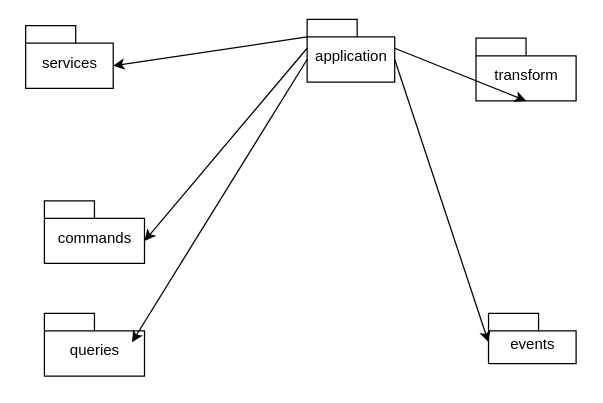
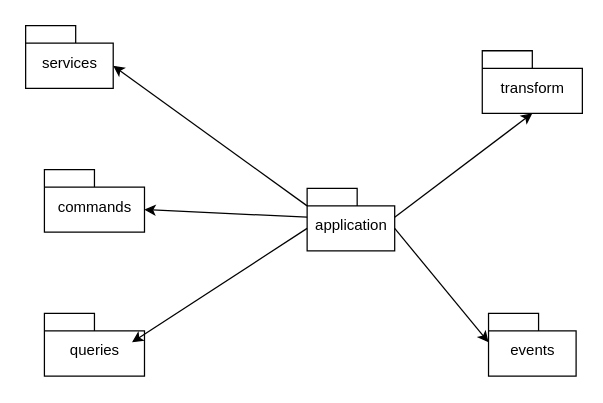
- <mxCell id="2" value="&lt;span style=&quot;font-weight: normal&quot;&gt;application&lt;/span&gt;" style="shape=folder;fontStyle=1;spacingTop=10;tabWidth=40;tabHeight=14;tabPosition=left;html=1;" parent="1" vertex="1"><mxGeometry x="245" y="15" width="70" height="50" as="geometry" /></mxCell>
+ <mxCell id="2" value="&lt;span style=&quot;font-weight: normal&quot;&gt;application&lt;/span&gt;" style="shape=folder;fontStyle=1;spacingTop=10;tabWidth=40;tabHeight=14;tabPosition=left;html=1;" parent="1" vertex="1"><mxGeometry x="245" y="150" width="70" height="50" as="geometry" /></mxCell>
- <mxCell id="6" value="&lt;span style=&quot;font-weight: normal&quot;&gt;transform&lt;/span&gt;" style="shape=folder;fontStyle=1;spacingTop=10;tabWidth=40;tabHeight=14;tabPosition=left;html=1;" parent="1" vertex="1"><mxGeometry x="380" y="30" width="80" height="50" as="geometry" /></mxCell>
+ <mxCell id="6" value="&lt;span style=&quot;font-weight: normal&quot;&gt;transform&lt;/span&gt;" style="shape=folder;fontStyle=1;spacingTop=10;tabWidth=40;tabHeight=14;tabPosition=left;html=1;" parent="1" vertex="1"><mxGeometry x="385" y="40" width="80" height="50" as="geometry" /></mxCell>
- <mxCell id="11" value="&lt;span style=&quot;font-weight: normal&quot;&gt;commands&lt;/span&gt;" style="shape=folder;fontStyle=1;spacingTop=10;tabWidth=40;tabHeight=14;tabPosition=left;html=1;" vertex="1" parent="1"><mxGeometry x="35" y="160" width="80" height="50" as="geometry" /></mxCell>
+ <mxCell id="11" value="&lt;span style=&quot;font-weight: normal&quot;&gt;commands&lt;/span&gt;" style="shape=folder;fontStyle=1;spacingTop=10;tabWidth=40;tabHeight=14;tabPosition=left;html=1;" vertex="1" parent="1"><mxGeometry x="35" y="135" width="80" height="50" as="geometry" /></mxCell>
- <mxCell id="4" value="&lt;span style=&quot;font-weight: normal&quot;&gt;events&lt;/span&gt;" style="shape=folder;fontStyle=1;spacingTop=10;tabWidth=40;tabHeight=14;tabPosition=left;html=1;" parent="1" vertex="1"><mxGeometry x="390" y="250" width="70" height="40" as="geometry" /></mxCell>
+ <mxCell id="4" value="&lt;span style=&quot;font-weight: normal&quot;&gt;events&lt;/span&gt;" style="shape=folder;fontStyle=1;spacingTop=10;tabWidth=40;tabHeight=14;tabPosition=left;html=1;" parent="1" vertex="1"><mxGeometry x="390" y="250" width="70" height="50" as="geometry" /></mxCell>
